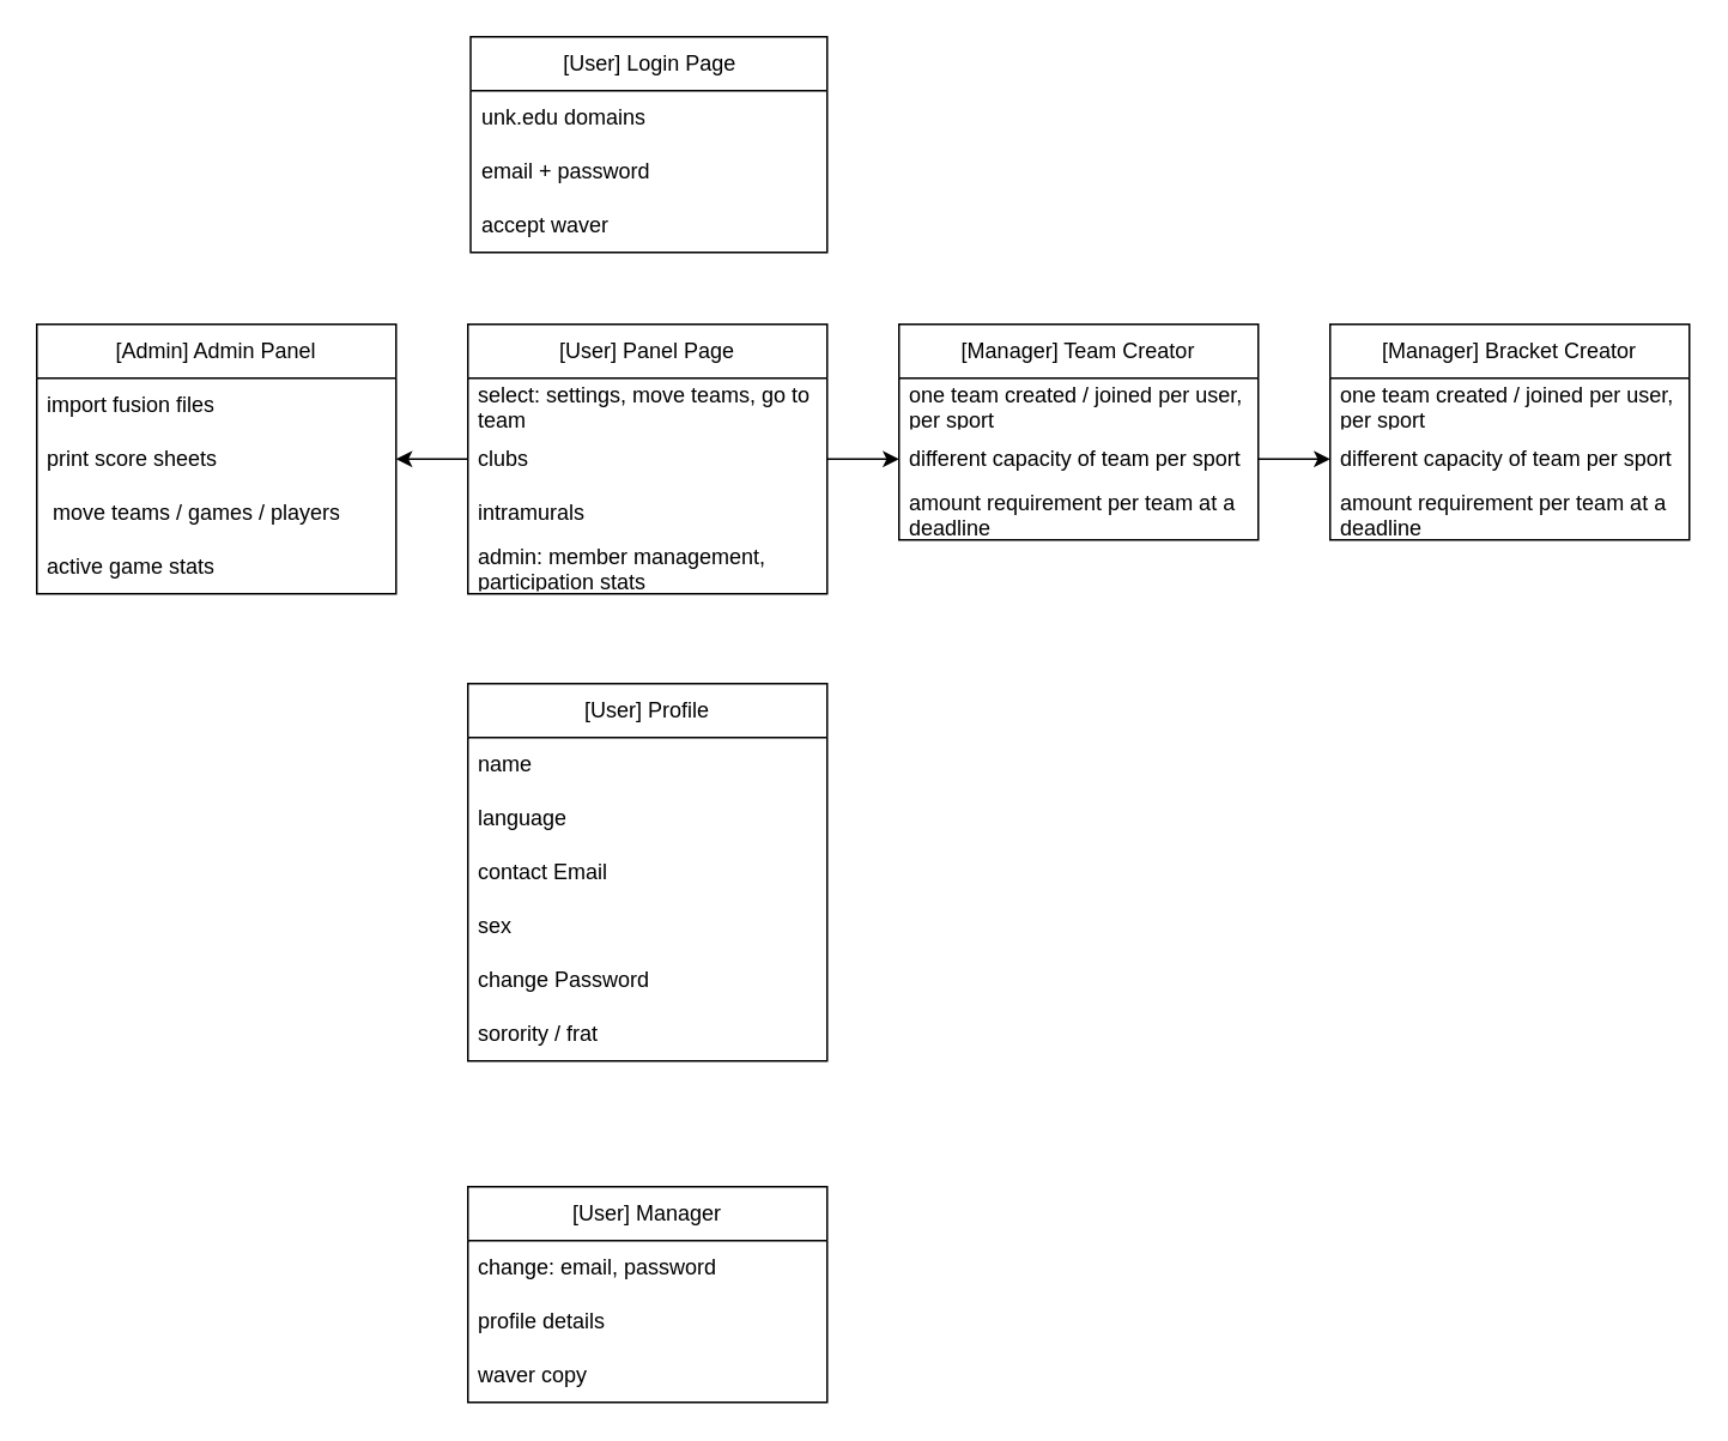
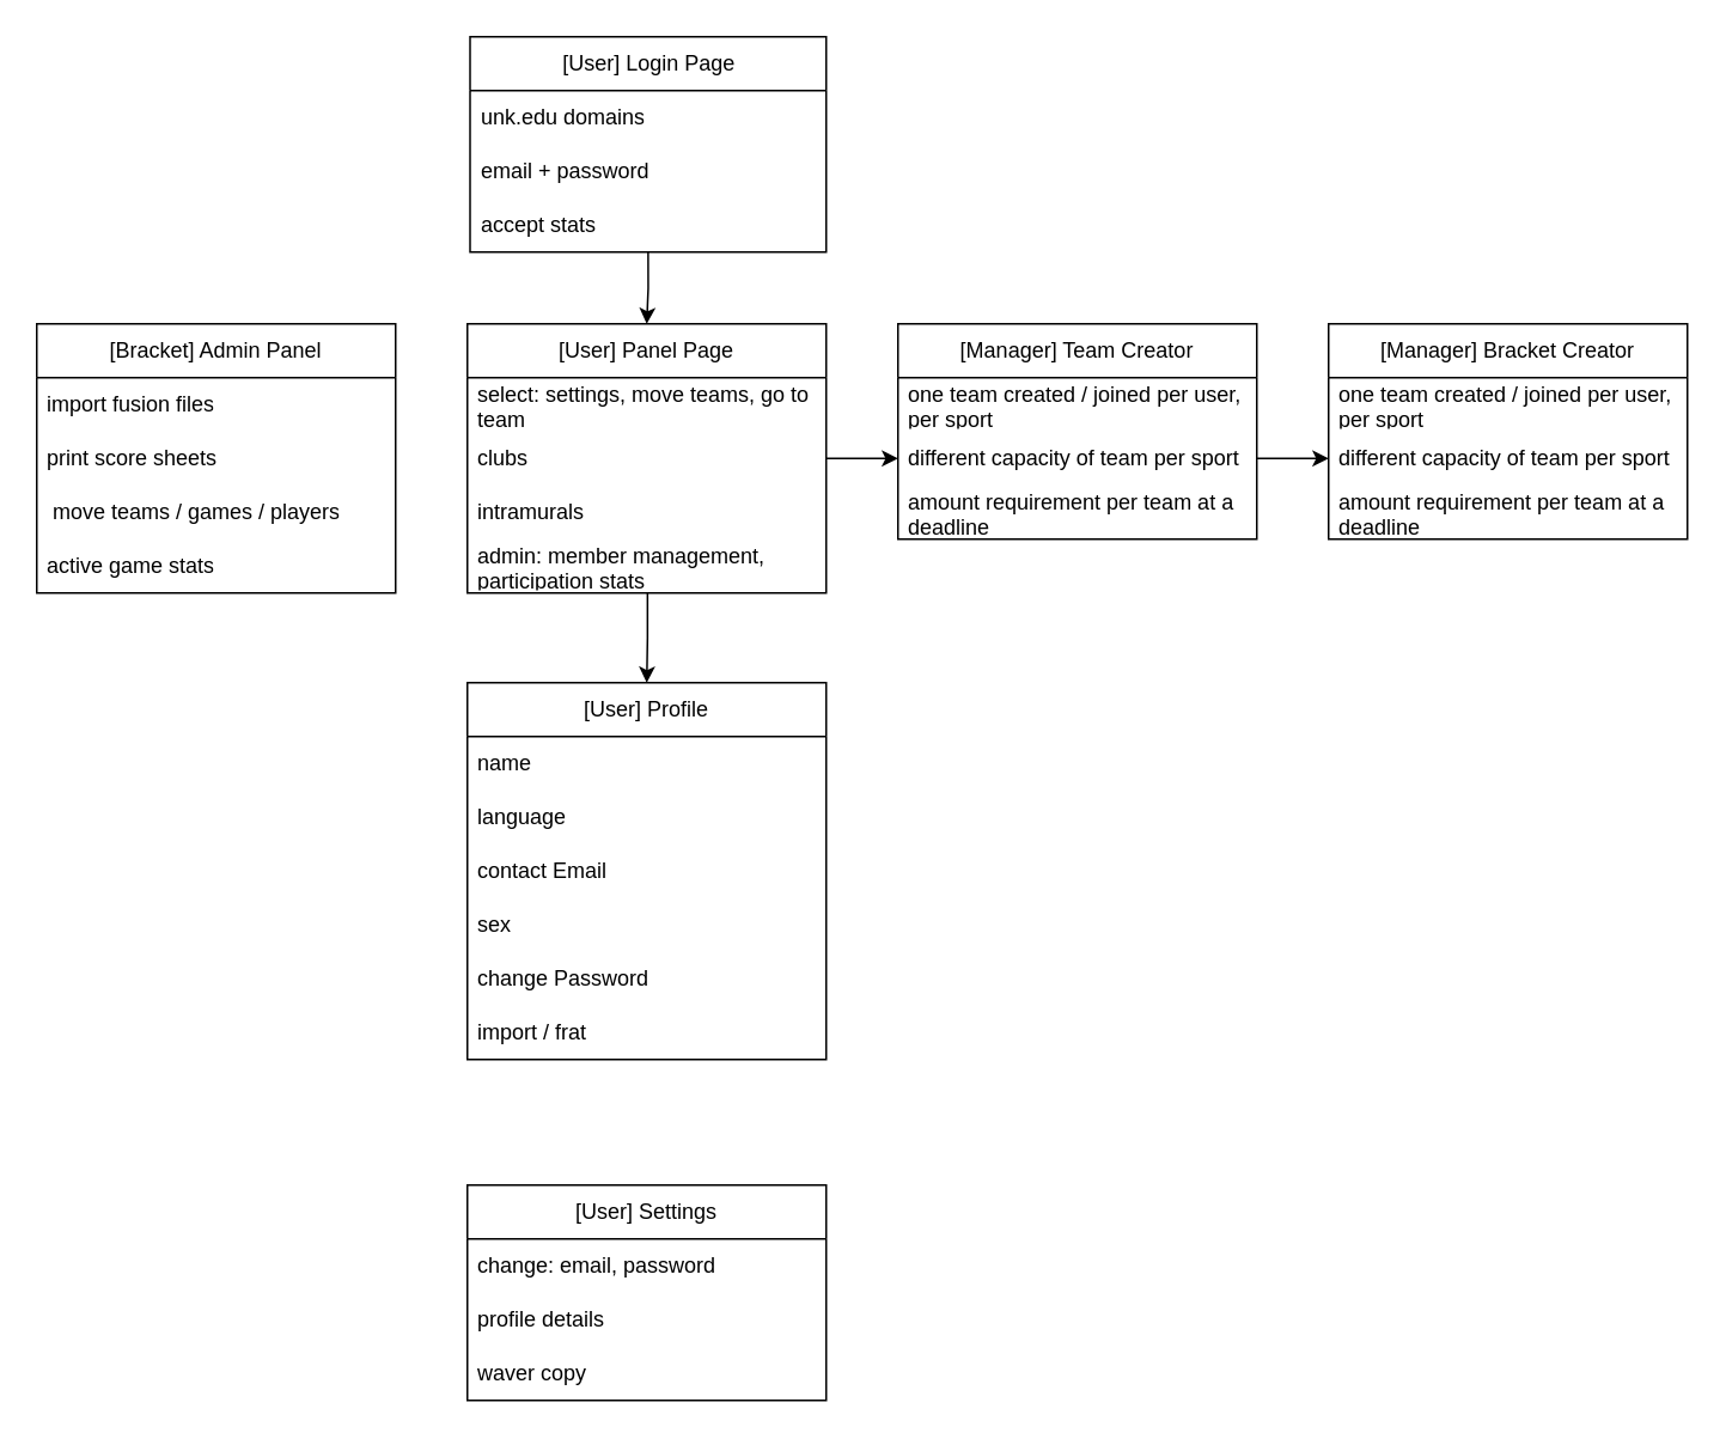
- <mxCell id="6" value="accept waver&amp;nbsp;" style="text;strokeColor=none;fillColor=none;align=left;verticalAlign=middle;spacingLeft=4;spacingRight=4;overflow=hidden;points=[[0,0.5],[1,0.5]];portConstraint=eastwest;rotatable=0;whiteSpace=wrap;html=1;" vertex="1" parent="3"><mxGeometry y="90" width="198.5" height="30" as="geometry" /></mxCell>
+ <mxCell id="6" value="accept stats&amp;nbsp;" style="text;strokeColor=none;fillColor=none;align=left;verticalAlign=middle;spacingLeft=4;spacingRight=4;overflow=hidden;points=[[0,0.5],[1,0.5]];portConstraint=eastwest;rotatable=0;whiteSpace=wrap;html=1;" vertex="1" parent="3"><mxGeometry y="90" width="198.5" height="30" as="geometry" /></mxCell>
+ <mxCell id="2" style="edgeStyle=orthogonalEdgeStyle;rounded=0;orthogonalLoop=1;jettySize=auto;html=1;exitX=0.5;exitY=1;exitDx=0;exitDy=0;entryX=0.5;entryY=0;entryDx=0;entryDy=0;" edge="1" parent="1" source="3" target="7"><mxGeometry relative="1" as="geometry" /></mxCell>
- <mxCell id="27" value="[Admin] Admin Panel" style="swimlane;fontStyle=0;childLayout=stackLayout;horizontal=1;startSize=30;horizontalStack=0;resizeParent=1;resizeParentMax=0;resizeLast=0;collapsible=1;marginBottom=0;whiteSpace=wrap;html=1;" vertex="1" parent="1"><mxGeometry x="20" y="180" width="200" height="150" as="geometry" /></mxCell>
+ <mxCell id="27" value="[Bracket] Admin Panel" style="swimlane;fontStyle=0;childLayout=stackLayout;horizontal=1;startSize=30;horizontalStack=0;resizeParent=1;resizeParentMax=0;resizeLast=0;collapsible=1;marginBottom=0;whiteSpace=wrap;html=1;" vertex="1" parent="1"><mxGeometry x="20" y="180" width="200" height="150" as="geometry" /></mxCell>
- <mxCell id="36" style="edgeStyle=orthogonalEdgeStyle;rounded=0;orthogonalLoop=1;jettySize=auto;html=1;exitX=0;exitY=0.5;exitDx=0;exitDy=0;entryX=1;entryY=0.5;entryDx=0;entryDy=0;" edge="1" parent="1" source="9" target="29"><mxGeometry relative="1" as="geometry" /></mxCell>
+ <mxCell id="39" style="edgeStyle=orthogonalEdgeStyle;rounded=0;orthogonalLoop=1;jettySize=auto;html=1;exitX=0.502;exitY=1.007;exitDx=0;exitDy=0;entryX=0.5;entryY=0;entryDx=0;entryDy=0;exitPerimeter=0;" edge="1" parent="1" source="11" target="12"><mxGeometry relative="1" as="geometry" /></mxCell>
- <mxCell id="18" value="sorority / frat&amp;nbsp;" style="text;strokeColor=none;fillColor=none;align=left;verticalAlign=middle;spacingLeft=4;spacingRight=4;overflow=hidden;points=[[0,0.5],[1,0.5]];portConstraint=eastwest;rotatable=0;whiteSpace=wrap;html=1;" vertex="1" parent="12"><mxGeometry y="180" width="200" height="30" as="geometry" /></mxCell>
+ <mxCell id="18" value="import / frat&amp;nbsp;" style="text;strokeColor=none;fillColor=none;align=left;verticalAlign=middle;spacingLeft=4;spacingRight=4;overflow=hidden;points=[[0,0.5],[1,0.5]];portConstraint=eastwest;rotatable=0;whiteSpace=wrap;html=1;" vertex="1" parent="12"><mxGeometry y="180" width="200" height="30" as="geometry" /></mxCell>
- <mxCell id="32" value="[User] Manager" style="swimlane;fontStyle=0;childLayout=stackLayout;horizontal=1;startSize=30;horizontalStack=0;resizeParent=1;resizeParentMax=0;resizeLast=0;collapsible=1;marginBottom=0;whiteSpace=wrap;html=1;" vertex="1" parent="1"><mxGeometry x="260" y="660" width="200" height="120" as="geometry" /></mxCell>
+ <mxCell id="32" value="[User] Settings" style="swimlane;fontStyle=0;childLayout=stackLayout;horizontal=1;startSize=30;horizontalStack=0;resizeParent=1;resizeParentMax=0;resizeLast=0;collapsible=1;marginBottom=0;whiteSpace=wrap;html=1;" vertex="1" parent="1"><mxGeometry x="260" y="660" width="200" height="120" as="geometry" /></mxCell>
